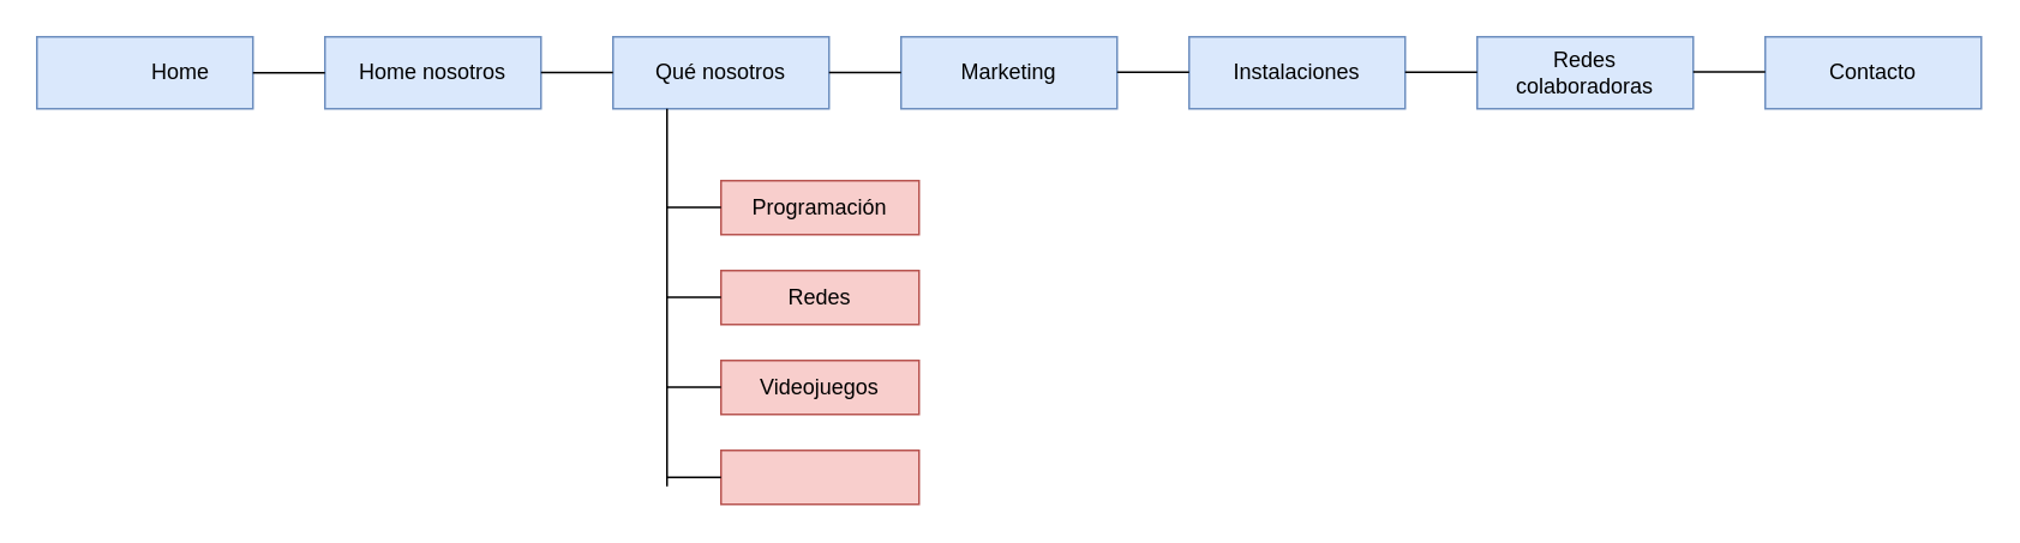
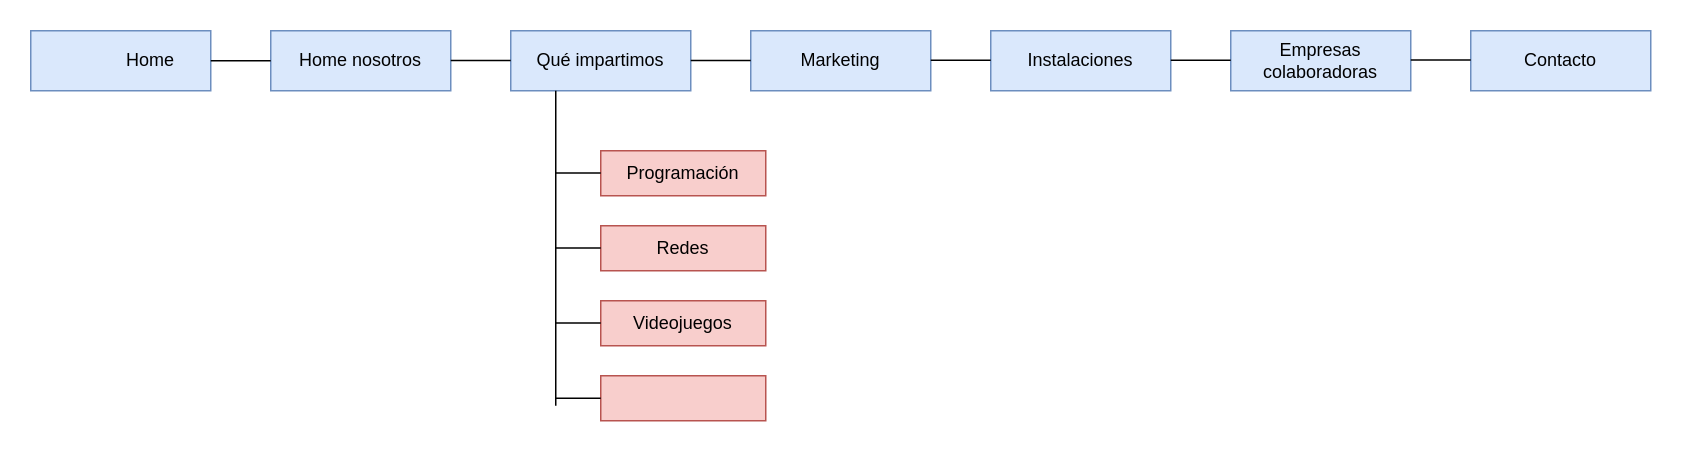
- <mxCell id="7" value="Qué nosotros" style="text;html=1;strokeColor=none;fillColor=none;align=center;verticalAlign=middle;whiteSpace=wrap;rounded=0;" parent="1" vertex="1"><mxGeometry x="350" y="25" width="100" height="30" as="geometry" /></mxCell>
+ <mxCell id="7" value="Qué impartimos" style="text;html=1;strokeColor=none;fillColor=none;align=center;verticalAlign=middle;whiteSpace=wrap;rounded=0;" parent="1" vertex="1"><mxGeometry x="350" y="25" width="100" height="30" as="geometry" /></mxCell>
- <mxCell id="13" value="Redes colaboradoras" style="text;html=1;strokeColor=none;fillColor=none;align=center;verticalAlign=middle;whiteSpace=wrap;rounded=0;" parent="1" vertex="1"><mxGeometry x="830" y="25" width="100" height="30" as="geometry" /></mxCell>
+ <mxCell id="13" value="Empresas colaboradoras" style="text;html=1;strokeColor=none;fillColor=none;align=center;verticalAlign=middle;whiteSpace=wrap;rounded=0;" parent="1" vertex="1"><mxGeometry x="830" y="25" width="100" height="30" as="geometry" /></mxCell>
